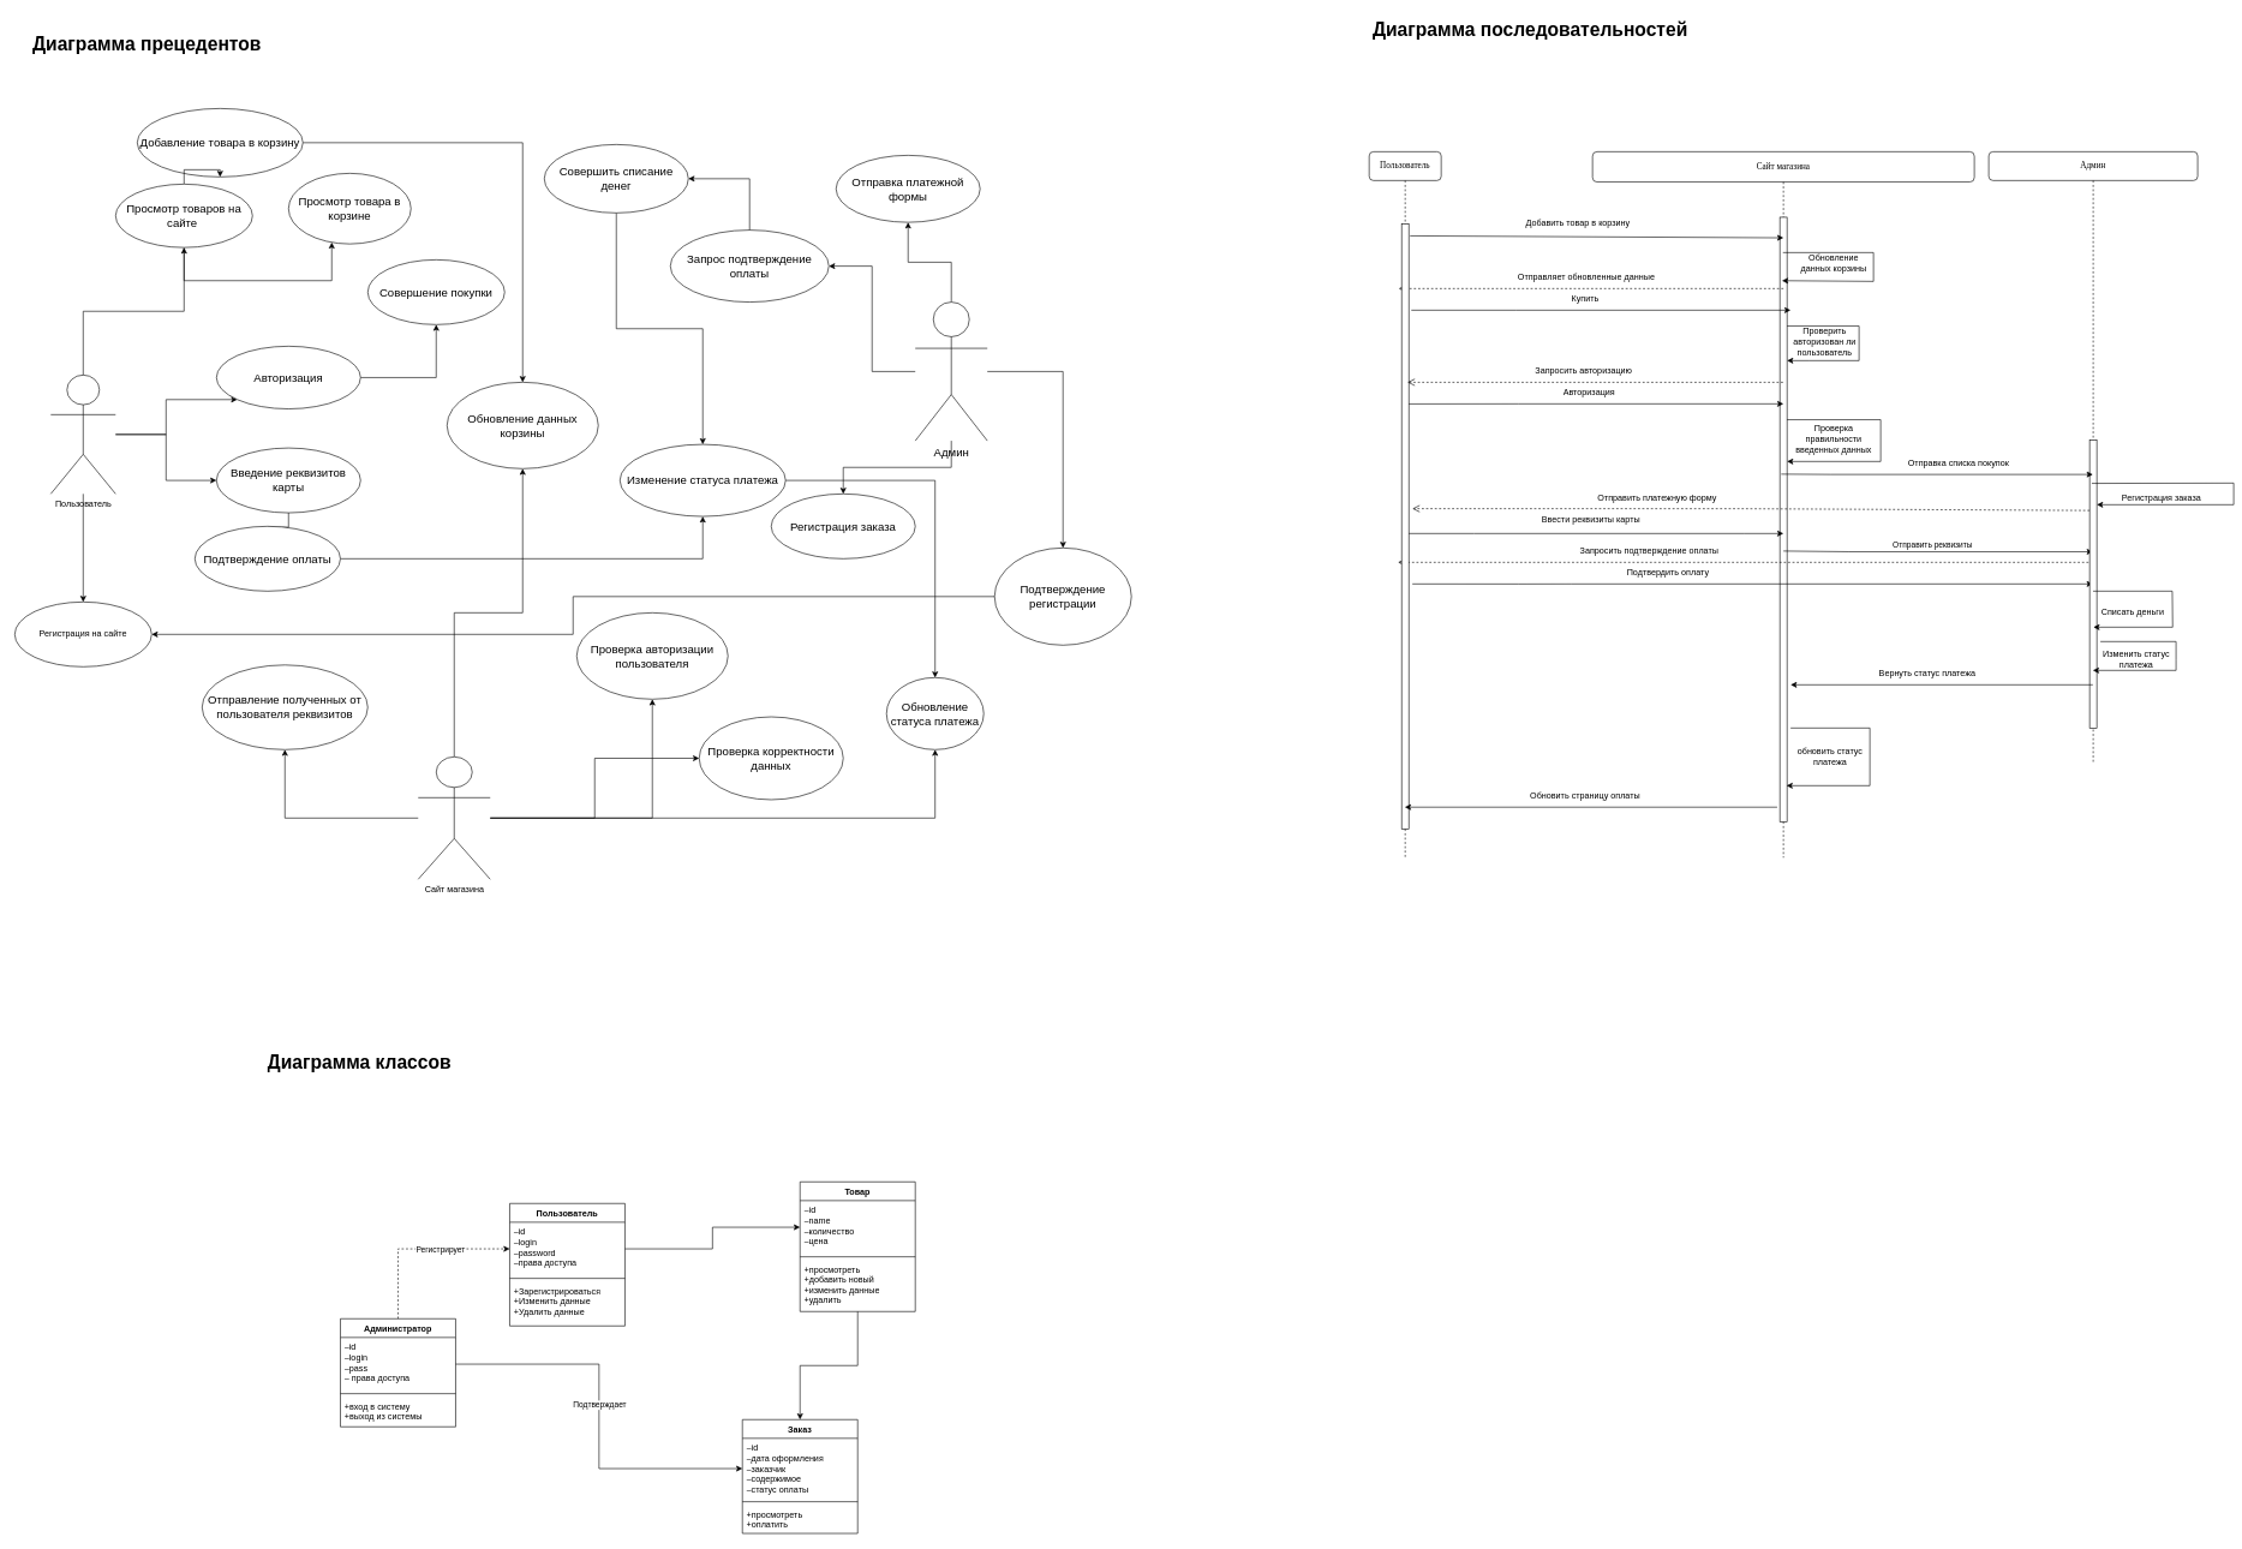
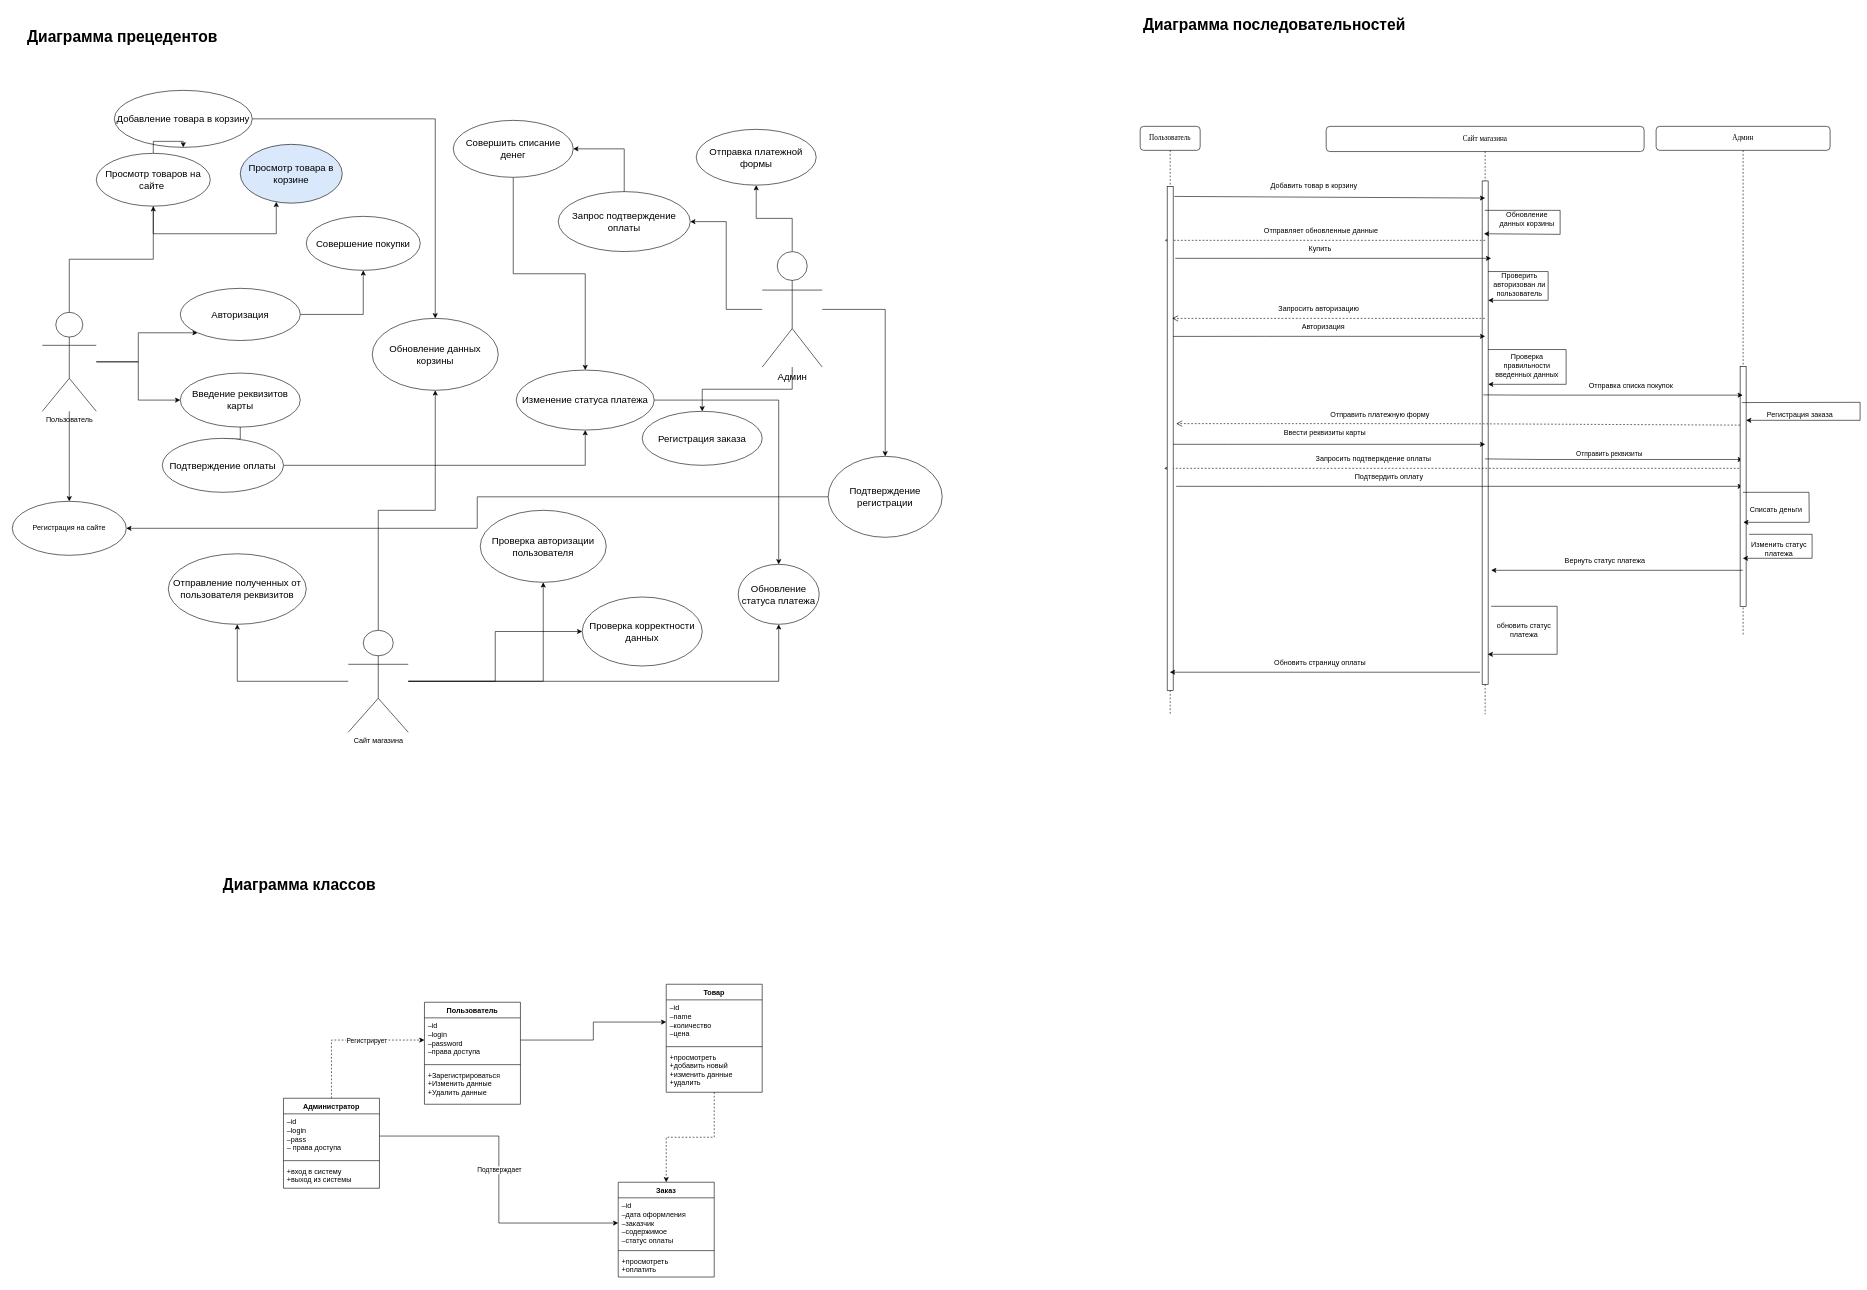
- <mxCell id="75" value="&lt;font style=&quot;font-size: 16px;&quot;&gt;Просмотр товара в корзине&lt;/font&gt;" style="ellipse;whiteSpace=wrap;html=1;" parent="1" vertex="1"><mxGeometry x="400" y="240" width="170" height="98" as="geometry" /></mxCell>
+ <mxCell id="75" value="&lt;font style=&quot;font-size: 16px;&quot;&gt;Просмотр товара в корзине&lt;/font&gt;" style="ellipse;whiteSpace=wrap;html=1;fillColor=#dae8fc;" parent="1" vertex="1"><mxGeometry x="400" y="240" width="170" height="98" as="geometry" /></mxCell>
- <mxCell id="95" style="edgeStyle=orthogonalEdgeStyle;rounded=0;orthogonalLoop=1;jettySize=auto;html=1;entryX=0.5;entryY=0;entryDx=0;entryDy=0;" parent="1" source="96" target="100" edge="1"><mxGeometry relative="1" as="geometry" /></mxCell>
+ <mxCell id="95" style="edgeStyle=orthogonalEdgeStyle;rounded=0;orthogonalLoop=1;jettySize=auto;html=1;entryX=0.5;entryY=0;entryDx=0;entryDy=0;dashed=1;" parent="1" source="96" target="100" edge="1"><mxGeometry relative="1" as="geometry" /></mxCell>
